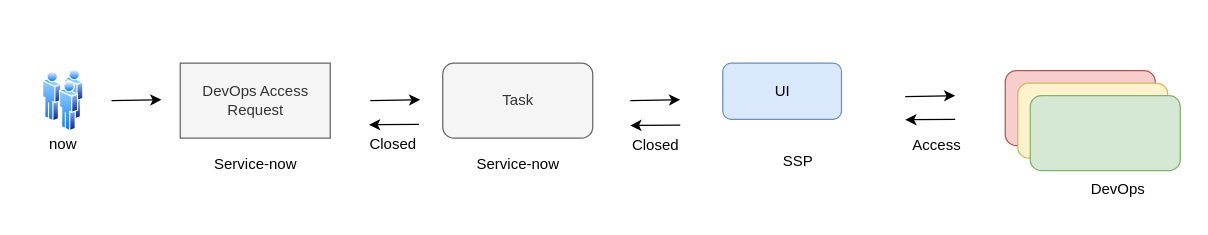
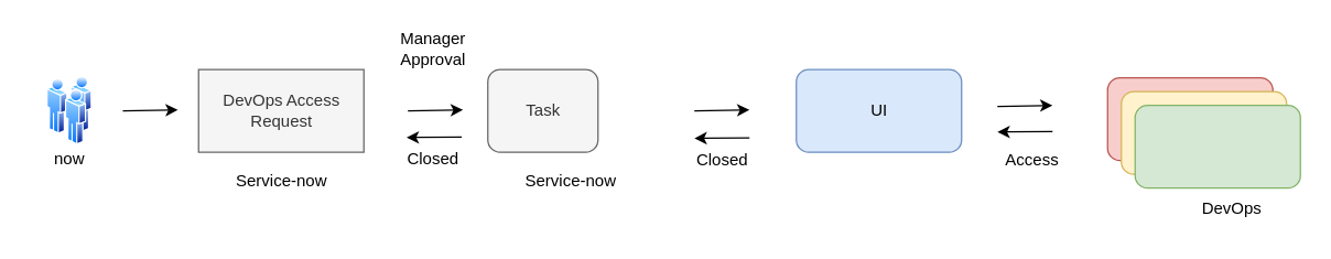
+ <mxCell id="12" value="Manager Approval" style="text;html=1;strokeColor=none;fillColor=none;align=center;verticalAlign=middle;whiteSpace=wrap;rounded=0;" parent="1" vertex="1"><mxGeometry x="283.5" y="20" width="60" height="30" as="geometry" /></mxCell>
- <mxCell id="7" value="UI" style="rounded=1;whiteSpace=wrap;html=1;fillColor=#dae8fc;strokeColor=#6c8ebf;" parent="1" vertex="1"><mxGeometry x="577.5" y="50" width="95" height="45" as="geometry" /></mxCell>
+ <mxCell id="7" value="UI" style="rounded=1;whiteSpace=wrap;html=1;fillColor=#dae8fc;strokeColor=#6c8ebf;" parent="1" vertex="1"><mxGeometry x="577.5" y="50" width="120" height="60" as="geometry" /></mxCell>
- <mxCell id="10" value="Task" style="rounded=1;whiteSpace=wrap;html=1;fillColor=#f5f5f5;fontColor=#333333;strokeColor=#666666;" parent="1" vertex="1"><mxGeometry x="353.5" y="50" width="120" height="60" as="geometry" /></mxCell>
+ <mxCell id="10" value="Task" style="rounded=1;whiteSpace=wrap;html=1;fillColor=#f5f5f5;fontColor=#333333;strokeColor=#666666;" parent="1" vertex="1"><mxGeometry x="353.5" y="50" width="80" height="60" as="geometry" /></mxCell>
- <mxCell id="9" value="SSP" style="text;html=1;strokeColor=none;fillColor=none;align=center;verticalAlign=middle;whiteSpace=wrap;rounded=0;" parent="1" vertex="1"><mxGeometry x="607.5" y="114" width="60" height="30" as="geometry" /></mxCell>
